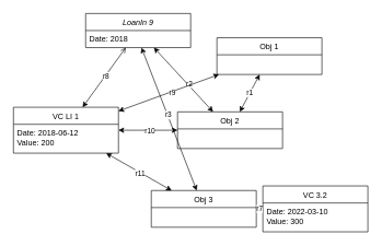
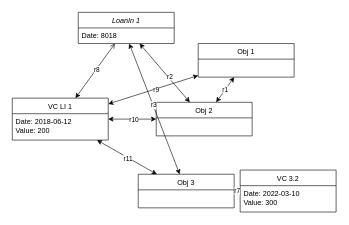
- <mxCell id="2" value="LoanIn 9" style="swimlane;fontStyle=2;align=center;verticalAlign=top;childLayout=stackLayout;horizontal=1;startSize=26;horizontalStack=0;resizeParent=1;resizeLast=0;collapsible=1;marginBottom=0;rounded=0;shadow=0;strokeWidth=1;" parent="1" vertex="1"><mxGeometry x="130" y="20" width="160" height="52" as="geometry"><mxRectangle x="230" y="140" width="160" height="26" as="alternateBounds" /></mxGeometry></mxCell>
+ <mxCell id="2" value="LoanIn 1" style="swimlane;fontStyle=2;align=center;verticalAlign=top;childLayout=stackLayout;horizontal=1;startSize=26;horizontalStack=0;resizeParent=1;resizeLast=0;collapsible=1;marginBottom=0;rounded=0;shadow=0;strokeWidth=1;" parent="1" vertex="1"><mxGeometry x="130" y="20" width="160" height="52" as="geometry"><mxRectangle x="230" y="140" width="160" height="26" as="alternateBounds" /></mxGeometry></mxCell>
- <mxCell id="3" value="Date: 2018" style="text;align=left;verticalAlign=top;spacingLeft=4;spacingRight=4;overflow=hidden;rotatable=0;points=[[0,0.5],[1,0.5]];portConstraint=eastwest;" parent="2" vertex="1"><mxGeometry y="26" width="160" height="26" as="geometry" /></mxCell>
+ <mxCell id="3" value="Date: 8018" style="text;align=left;verticalAlign=top;spacingLeft=4;spacingRight=4;overflow=hidden;rotatable=0;points=[[0,0.5],[1,0.5]];portConstraint=eastwest;" parent="2" vertex="1"><mxGeometry y="26" width="160" height="26" as="geometry" /></mxCell>
- <mxCell id="4" value="Obj 1" style="swimlane;fontStyle=0;align=center;verticalAlign=top;childLayout=stackLayout;horizontal=1;startSize=26;horizontalStack=0;resizeParent=1;resizeLast=0;collapsible=1;marginBottom=0;rounded=0;shadow=0;strokeWidth=1;" parent="1" vertex="1"><mxGeometry x="330" y="57" width="160" height="56" as="geometry"><mxRectangle x="550" y="140" width="160" height="26" as="alternateBounds" /></mxGeometry></mxCell>
+ <mxCell id="4" value="Obj 1" style="swimlane;fontStyle=0;align=center;verticalAlign=top;childLayout=stackLayout;horizontal=1;startSize=26;horizontalStack=0;resizeParent=1;resizeLast=0;collapsible=1;marginBottom=0;rounded=0;shadow=0;strokeWidth=1;" parent="1" vertex="1"><mxGeometry x="330" y="72" width="160" height="56" as="geometry"><mxRectangle x="550" y="140" width="160" height="26" as="alternateBounds" /></mxGeometry></mxCell>
- <mxCell id="5" value="Obj 2" style="swimlane;fontStyle=0;align=center;verticalAlign=top;childLayout=stackLayout;horizontal=1;startSize=26;horizontalStack=0;resizeParent=1;resizeLast=0;collapsible=1;marginBottom=0;rounded=0;shadow=0;strokeWidth=1;" vertex="1" parent="1"><mxGeometry x="270" y="170" width="160" height="56" as="geometry"><mxRectangle x="550" y="140" width="160" height="26" as="alternateBounds" /></mxGeometry></mxCell>
+ <mxCell id="5" value="Obj 2" style="swimlane;fontStyle=0;align=center;verticalAlign=top;childLayout=stackLayout;horizontal=1;startSize=26;horizontalStack=0;resizeParent=1;resizeLast=0;collapsible=1;marginBottom=0;rounded=0;shadow=0;strokeWidth=1;" vertex="1" parent="1"><mxGeometry x="260" y="170" width="160" height="56" as="geometry"><mxRectangle x="550" y="140" width="160" height="26" as="alternateBounds" /></mxGeometry></mxCell>
